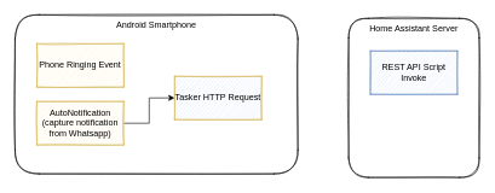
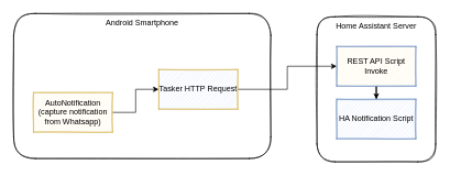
- <mxCell id="6" value="Phone Ringing Event" style="rounded=0;whiteSpace=wrap;html=1;sketch=1;fillColor=#fff2cc;strokeColor=#d6b656;" vertex="1" parent="1"><mxGeometry x="50" y="60" width="120" height="60" as="geometry" /></mxCell>
+ <mxCell id="7" style="edgeStyle=orthogonalEdgeStyle;rounded=0;orthogonalLoop=1;jettySize=auto;html=1;" edge="1" parent="1" source="8" target="10"><mxGeometry relative="1" as="geometry" /></mxCell>
- <mxCell id="10" value="REST API Script Invoke" style="rounded=0;whiteSpace=wrap;html=1;sketch=1;fillColor=#dae8fc;strokeColor=#6c8ebf;" vertex="1" parent="1"><mxGeometry x="510" y="70" width="120" height="60" as="geometry" /></mxCell>
+ <mxCell id="10" value="REST API Script Invoke" style="rounded=0;whiteSpace=wrap;html=1;sketch=1;fillColor=#fff2cc;strokeColor=#6c8ebf;" vertex="1" parent="1"><mxGeometry x="510" y="70" width="120" height="60" as="geometry" /></mxCell>
+ <mxCell id="9" style="edgeStyle=orthogonalEdgeStyle;rounded=0;orthogonalLoop=1;jettySize=auto;html=1;" edge="1" parent="1" source="10" target="11"><mxGeometry relative="1" as="geometry" /></mxCell>
+ <mxCell id="11" value="HA Notification Script" style="rounded=0;whiteSpace=wrap;html=1;sketch=1;fillColor=#dae8fc;strokeColor=#6c8ebf;" vertex="1" parent="1"><mxGeometry x="510" y="150" width="120" height="60" as="geometry" /></mxCell>
